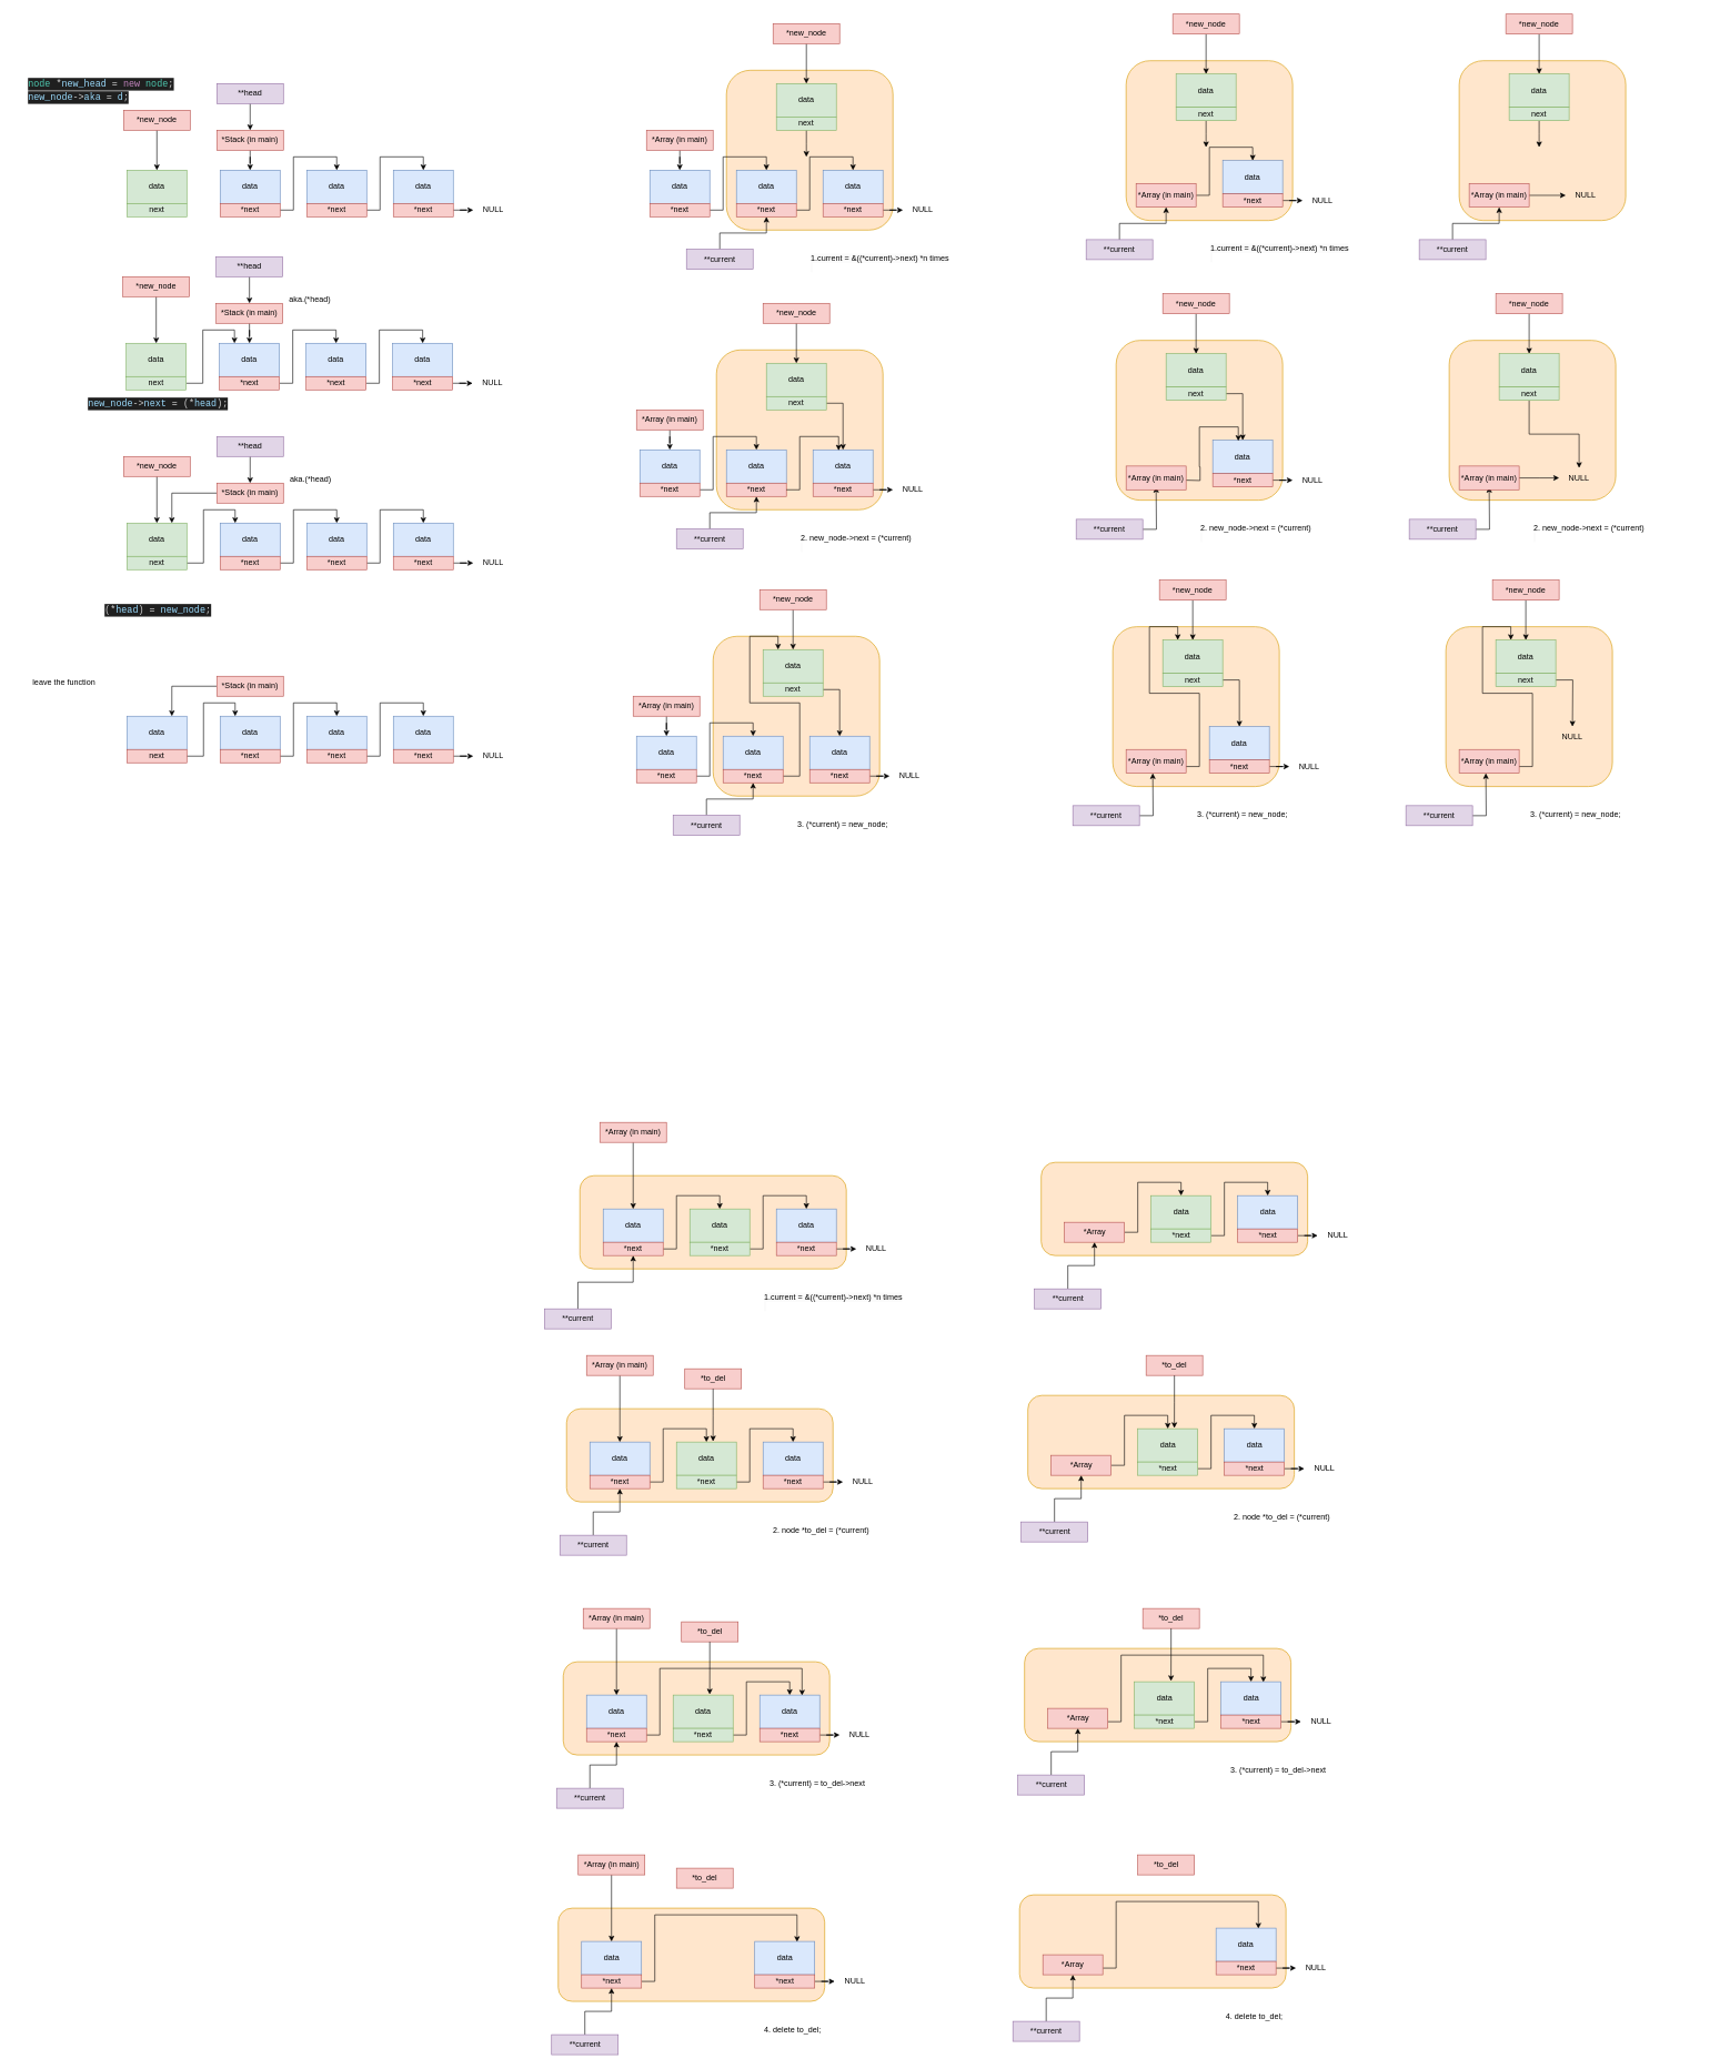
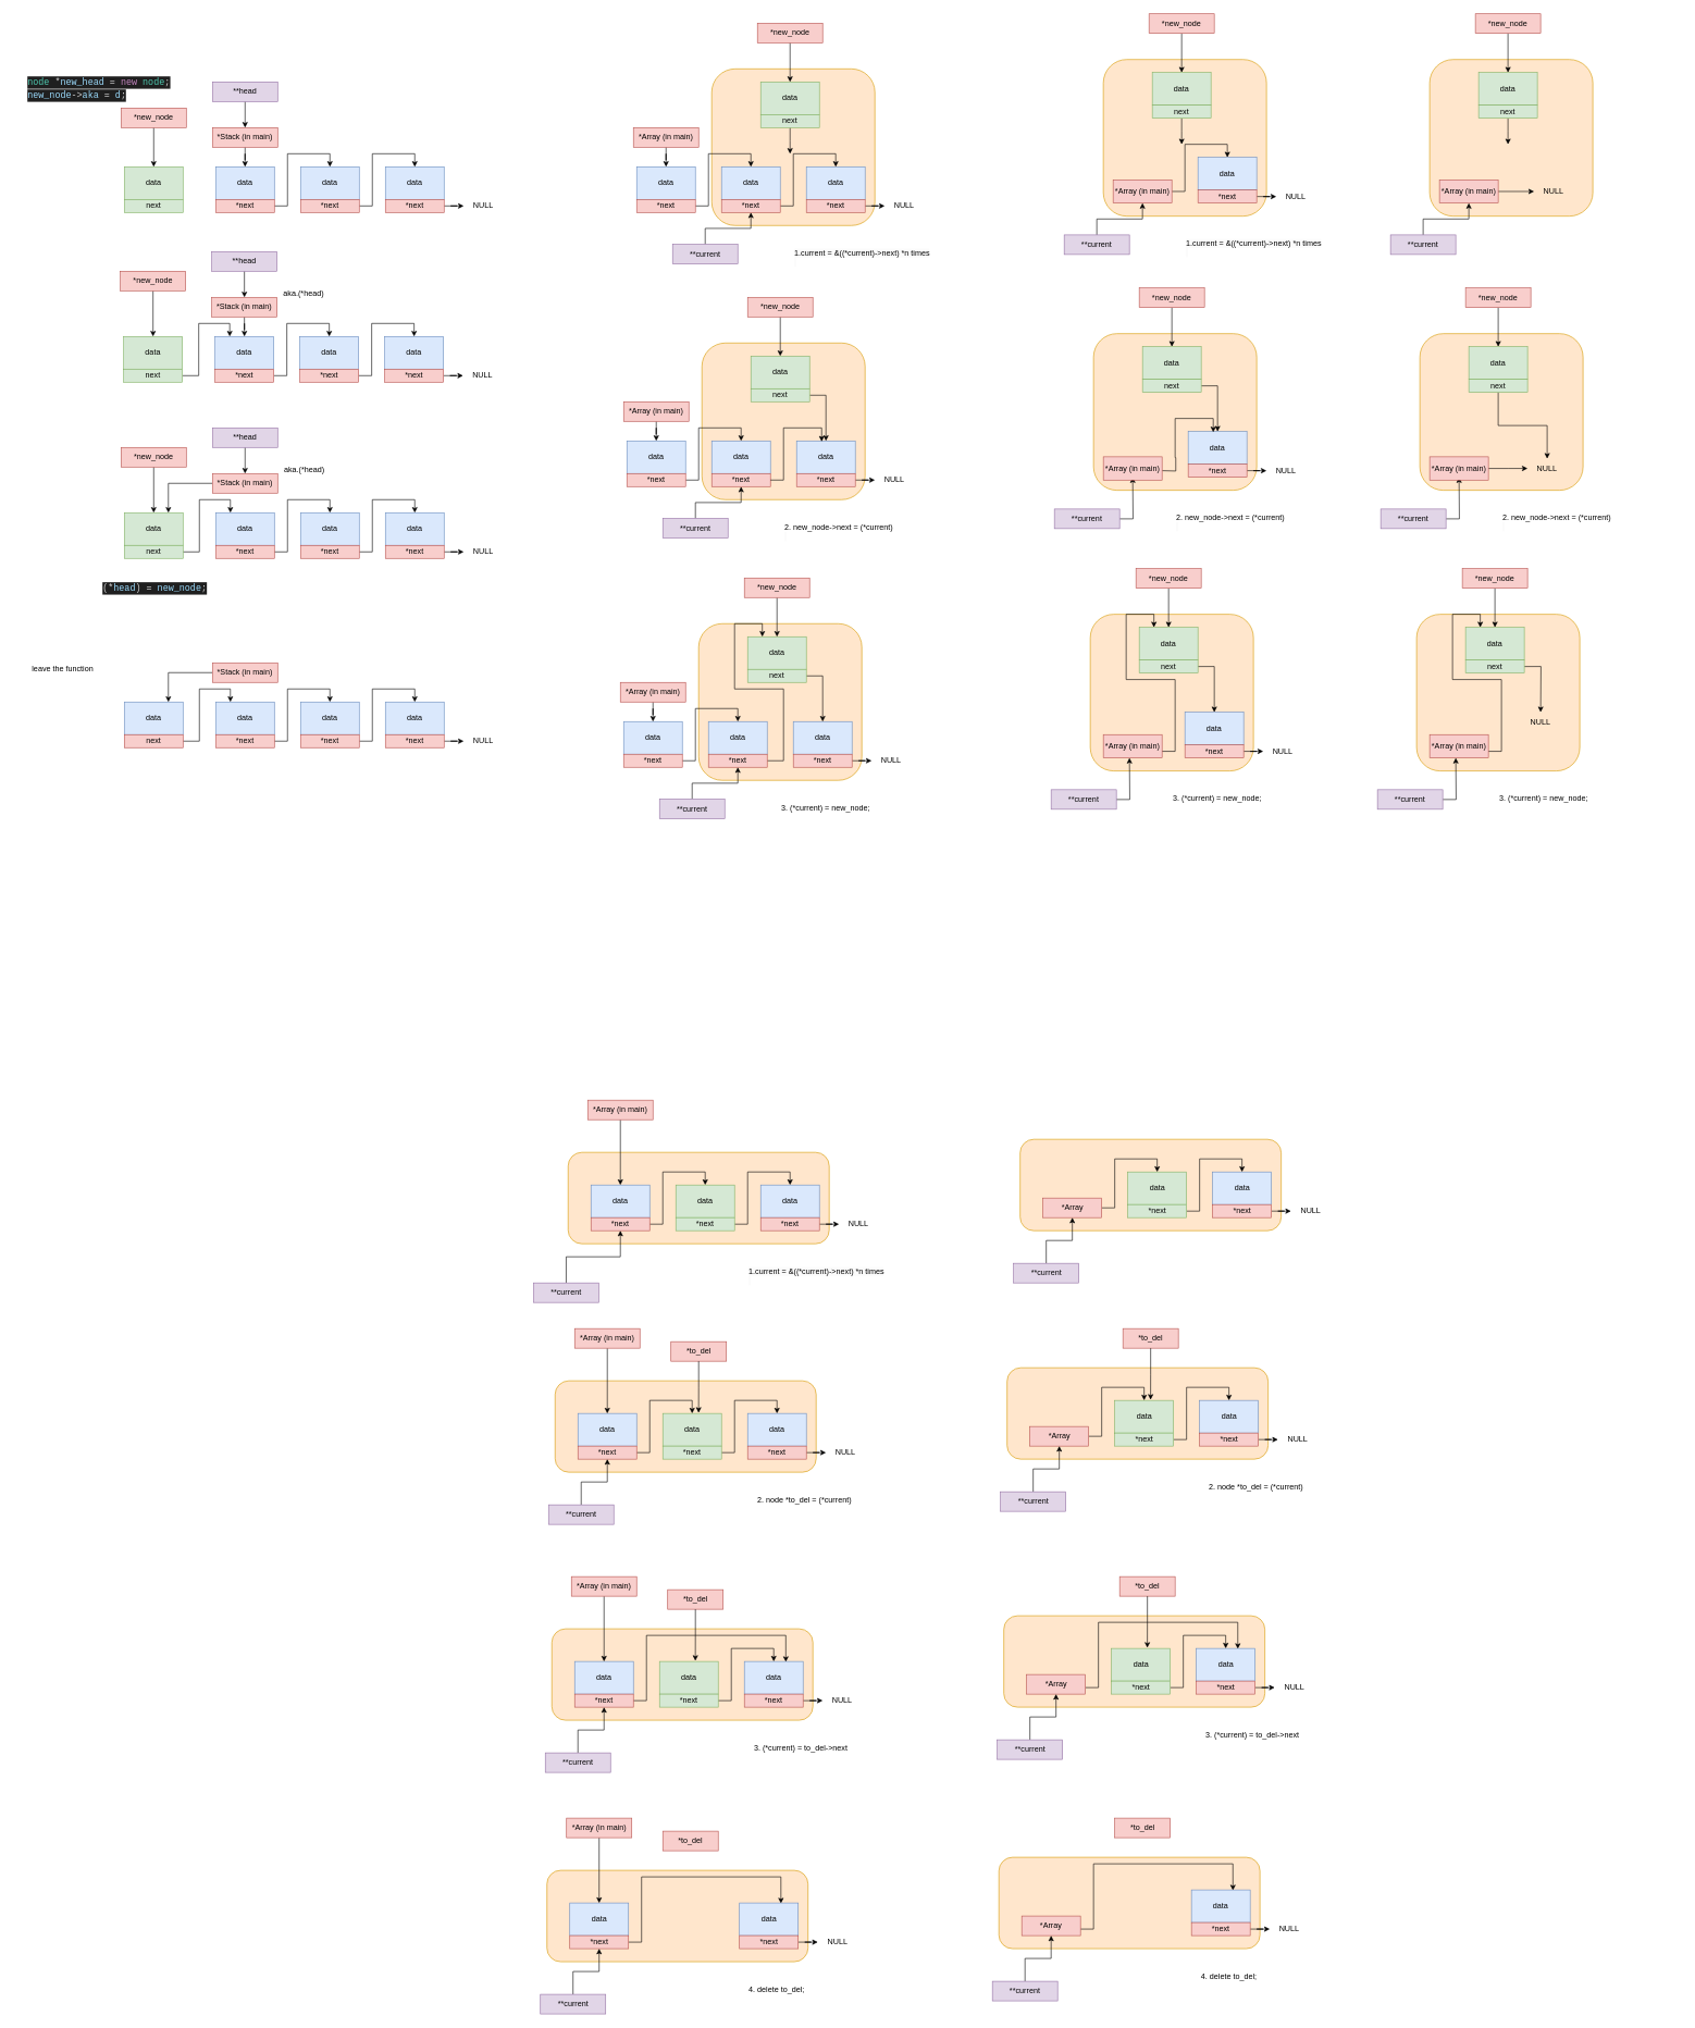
- <mxCell id="38" value="&lt;div style=&quot;color: #cccccc;background-color: #1f1f1f;font-family: Consolas, 'Courier New', monospace;font-weight: normal;font-size: 14px;line-height: 19px;white-space: pre;&quot;&gt;&lt;div&gt;&lt;span style=&quot;color: #9cdcfe;&quot;&gt;new_node&lt;/span&gt;&lt;span style=&quot;color: #cccccc;&quot;&gt;-&amp;gt;&lt;/span&gt;&lt;span style=&quot;color: #9cdcfe;&quot;&gt;next&lt;/span&gt;&lt;span style=&quot;color: #cccccc;&quot;&gt; &lt;/span&gt;&lt;span style=&quot;color: #d4d4d4;&quot;&gt;=&lt;/span&gt;&lt;span style=&quot;color: #cccccc;&quot;&gt; (&lt;/span&gt;&lt;span style=&quot;color: #d4d4d4;&quot;&gt;*&lt;/span&gt;&lt;span style=&quot;color: #9cdcfe;&quot;&gt;head&lt;/span&gt;&lt;span style=&quot;color: #cccccc;&quot;&gt;);&lt;/span&gt;&lt;/div&gt;&lt;/div&gt;" style="text;whiteSpace=wrap;html=1;" parent="1" vertex="1"><mxGeometry x="130" y="590" width="230" height="40" as="geometry" /></mxCell>
- <mxCell id="58" value="&lt;div style=&quot;color: #cccccc;background-color: #1f1f1f;font-family: Consolas, 'Courier New', monospace;font-weight: normal;font-size: 14px;line-height: 19px;white-space: pre;&quot;&gt;&lt;div&gt;&lt;span style=&quot;color: #cccccc;&quot;&gt;(&lt;/span&gt;&lt;span style=&quot;color: #d4d4d4;&quot;&gt;*&lt;/span&gt;&lt;span style=&quot;color: #9cdcfe;&quot;&gt;head&lt;/span&gt;&lt;span style=&quot;color: #cccccc;&quot;&gt;) &lt;/span&gt;&lt;span style=&quot;color: #d4d4d4;&quot;&gt;=&lt;/span&gt;&lt;span style=&quot;color: #cccccc;&quot;&gt; &lt;/span&gt;&lt;span style=&quot;color: #9cdcfe;&quot;&gt;new_node&lt;/span&gt;&lt;span style=&quot;color: #cccccc;&quot;&gt;;&lt;/span&gt;&lt;/div&gt;&lt;/div&gt;" style="text;whiteSpace=wrap;html=1;" parent="1" vertex="1"><mxGeometry x="155" y="900" width="180" height="40" as="geometry" /></mxCell>
+ <mxCell id="58" value="&lt;div style=&quot;color: #cccccc;background-color: #1f1f1f;font-family: Consolas, 'Courier New', monospace;font-weight: normal;font-size: 14px;line-height: 19px;white-space: pre;&quot;&gt;&lt;div&gt;&lt;span style=&quot;color: #cccccc;&quot;&gt;(&lt;/span&gt;&lt;span style=&quot;color: #d4d4d4;&quot;&gt;*&lt;/span&gt;&lt;span style=&quot;color: #9cdcfe;&quot;&gt;head&lt;/span&gt;&lt;span style=&quot;color: #cccccc;&quot;&gt;) &lt;/span&gt;&lt;span style=&quot;color: #d4d4d4;&quot;&gt;=&lt;/span&gt;&lt;span style=&quot;color: #cccccc;&quot;&gt; &lt;/span&gt;&lt;span style=&quot;color: #9cdcfe;&quot;&gt;new_node&lt;/span&gt;&lt;span style=&quot;color: #cccccc;&quot;&gt;;&lt;/span&gt;&lt;/div&gt;&lt;/div&gt;" style="text;whiteSpace=wrap;html=1;" parent="1" vertex="1"><mxGeometry x="155" y="885" width="180" height="40" as="geometry" /></mxCell>
